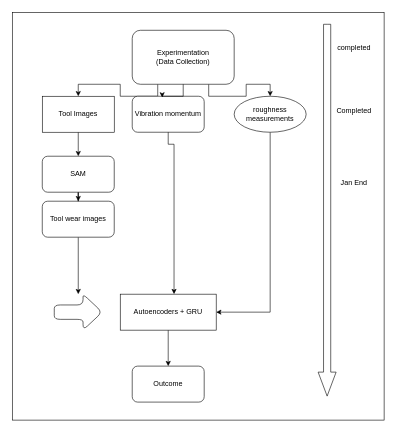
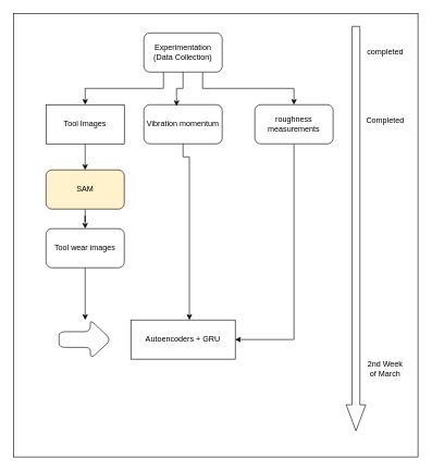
- <mxCell id="5" value="Experimentation&lt;div&gt;(Data Collection)&lt;/div&gt;" style="rounded=1;whiteSpace=wrap;html=1;" vertex="1" parent="1"><mxGeometry x="220" y="50" width="170" height="90" as="geometry" /></mxCell>
+ <mxCell id="5" value="Experimentation&lt;div&gt;(Data Collection)&lt;/div&gt;" style="rounded=1;whiteSpace=wrap;html=1;" vertex="1" parent="1"><mxGeometry x="220" y="50" width="120" height="60" as="geometry" /></mxCell>
- <mxCell id="8" value="roughness measurements" style="ellipse;whiteSpace=wrap;html=1;" vertex="1" parent="1"><mxGeometry x="390" y="160" width="120" height="60" as="geometry" /></mxCell>
+ <mxCell id="8" value="roughness measurements" style="rounded=1;whiteSpace=wrap;html=1;" vertex="1" parent="1"><mxGeometry x="390" y="160" width="120" height="60" as="geometry" /></mxCell>
- <mxCell id="12" value="SAM" style="rounded=1;whiteSpace=wrap;html=1;" vertex="1" parent="1"><mxGeometry x="70" y="260" width="120" height="60" as="geometry" /></mxCell>
+ <mxCell id="12" value="SAM" style="rounded=1;whiteSpace=wrap;html=1;fillColor=#fff2cc;" vertex="1" parent="1"><mxGeometry x="70" y="260" width="120" height="60" as="geometry" /></mxCell>
- <mxCell id="24" value="Jan End" style="text;html=1;align=center;verticalAlign=middle;whiteSpace=wrap;rounded=0;" vertex="1" parent="1"><mxGeometry x="560" y="290" width="60" height="30" as="geometry" /></mxCell>
- <mxCell id="14" value="Tool wear images" style="rounded=1;whiteSpace=wrap;html=1;" vertex="1" parent="1"><mxGeometry x="70" y="335" width="120" height="60" as="geometry" /></mxCell>
+ <mxCell id="14" value="Tool wear images" style="rounded=1;whiteSpace=wrap;html=1;" vertex="1" parent="1"><mxGeometry x="70" y="350" width="120" height="60" as="geometry" /></mxCell>
+ <mxCell id="25" value="2nd Week of March" style="text;html=1;align=center;verticalAlign=middle;whiteSpace=wrap;rounded=0;" vertex="1" parent="1"><mxGeometry x="560" y="550" width="60" height="30" as="geometry" /></mxCell>
- <mxCell id="15" value="" style="edgeStyle=orthogonalEdgeStyle;rounded=0;orthogonalLoop=1;jettySize=auto;html=1;" edge="1" parent="1" source="16" target="17"><mxGeometry relative="1" as="geometry" /></mxCell>
- <mxCell id="17" value="Outcome" style="rounded=1;whiteSpace=wrap;html=1;" vertex="1" parent="1"><mxGeometry x="220" y="610" width="120" height="60" as="geometry" /></mxCell>
